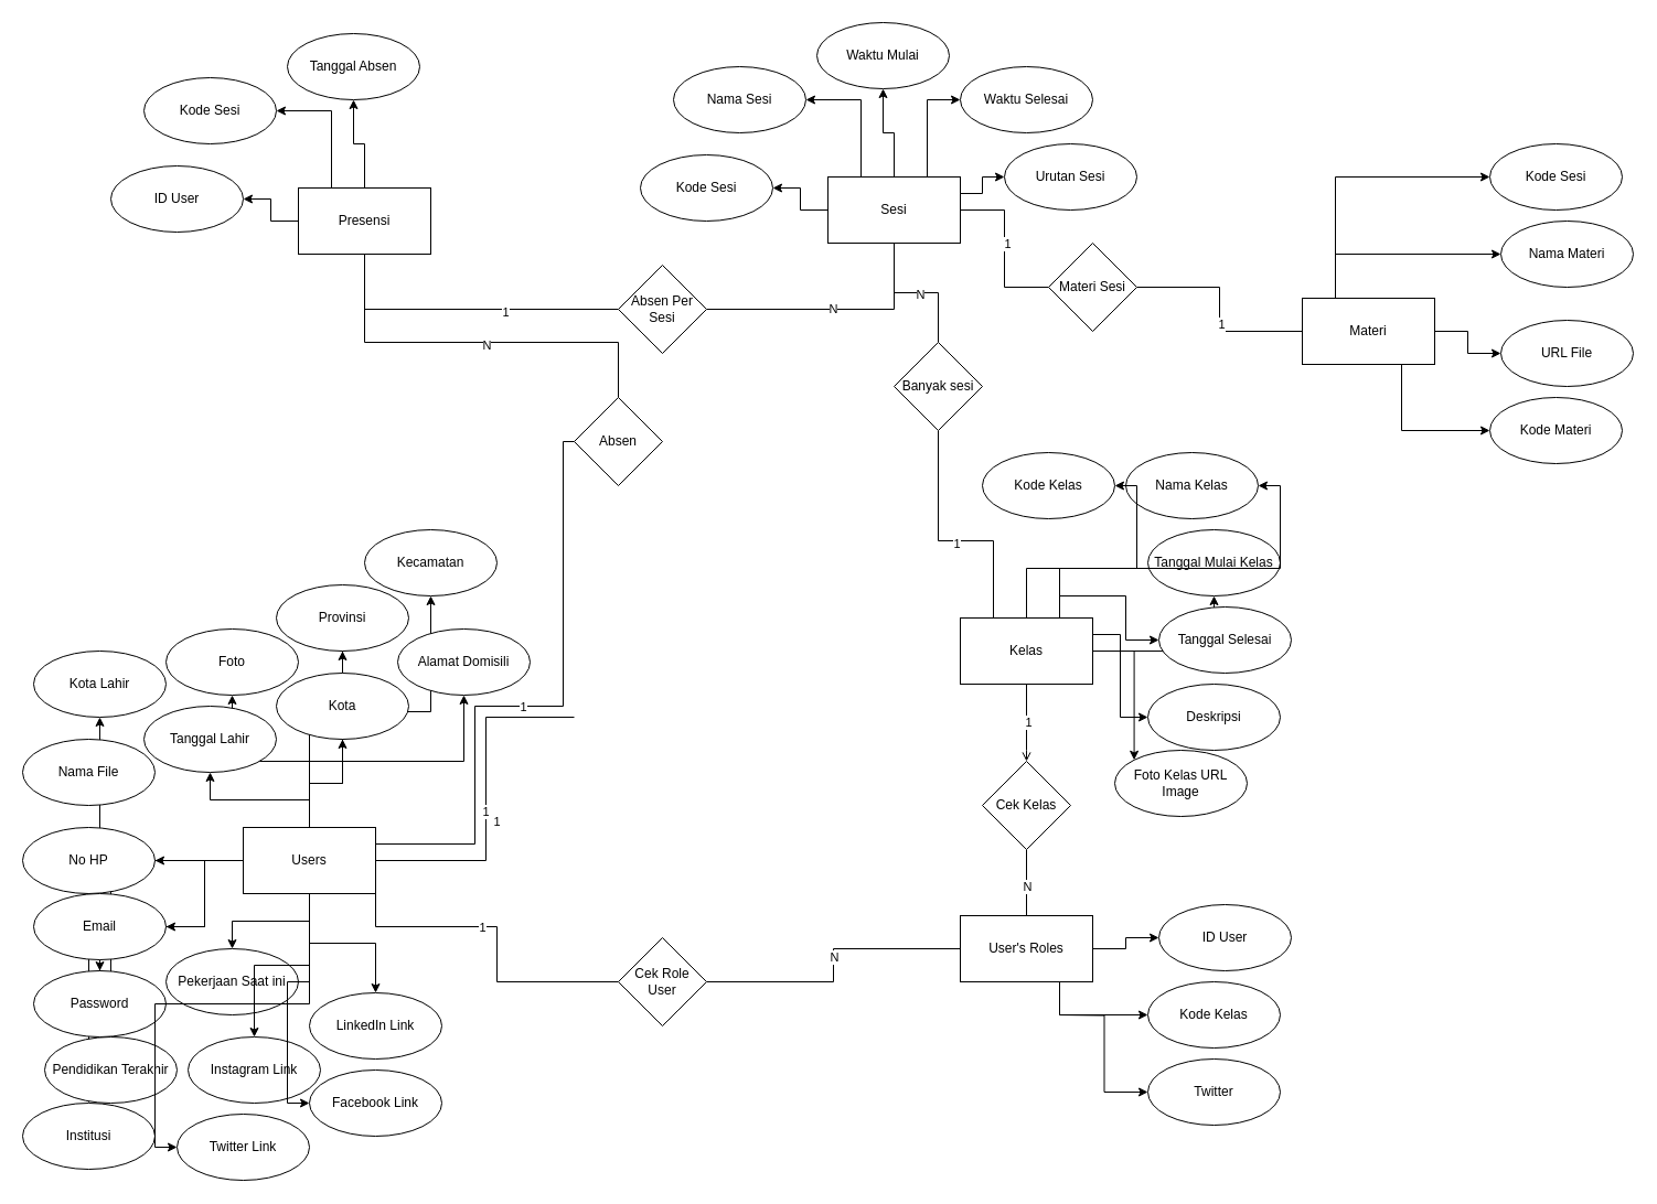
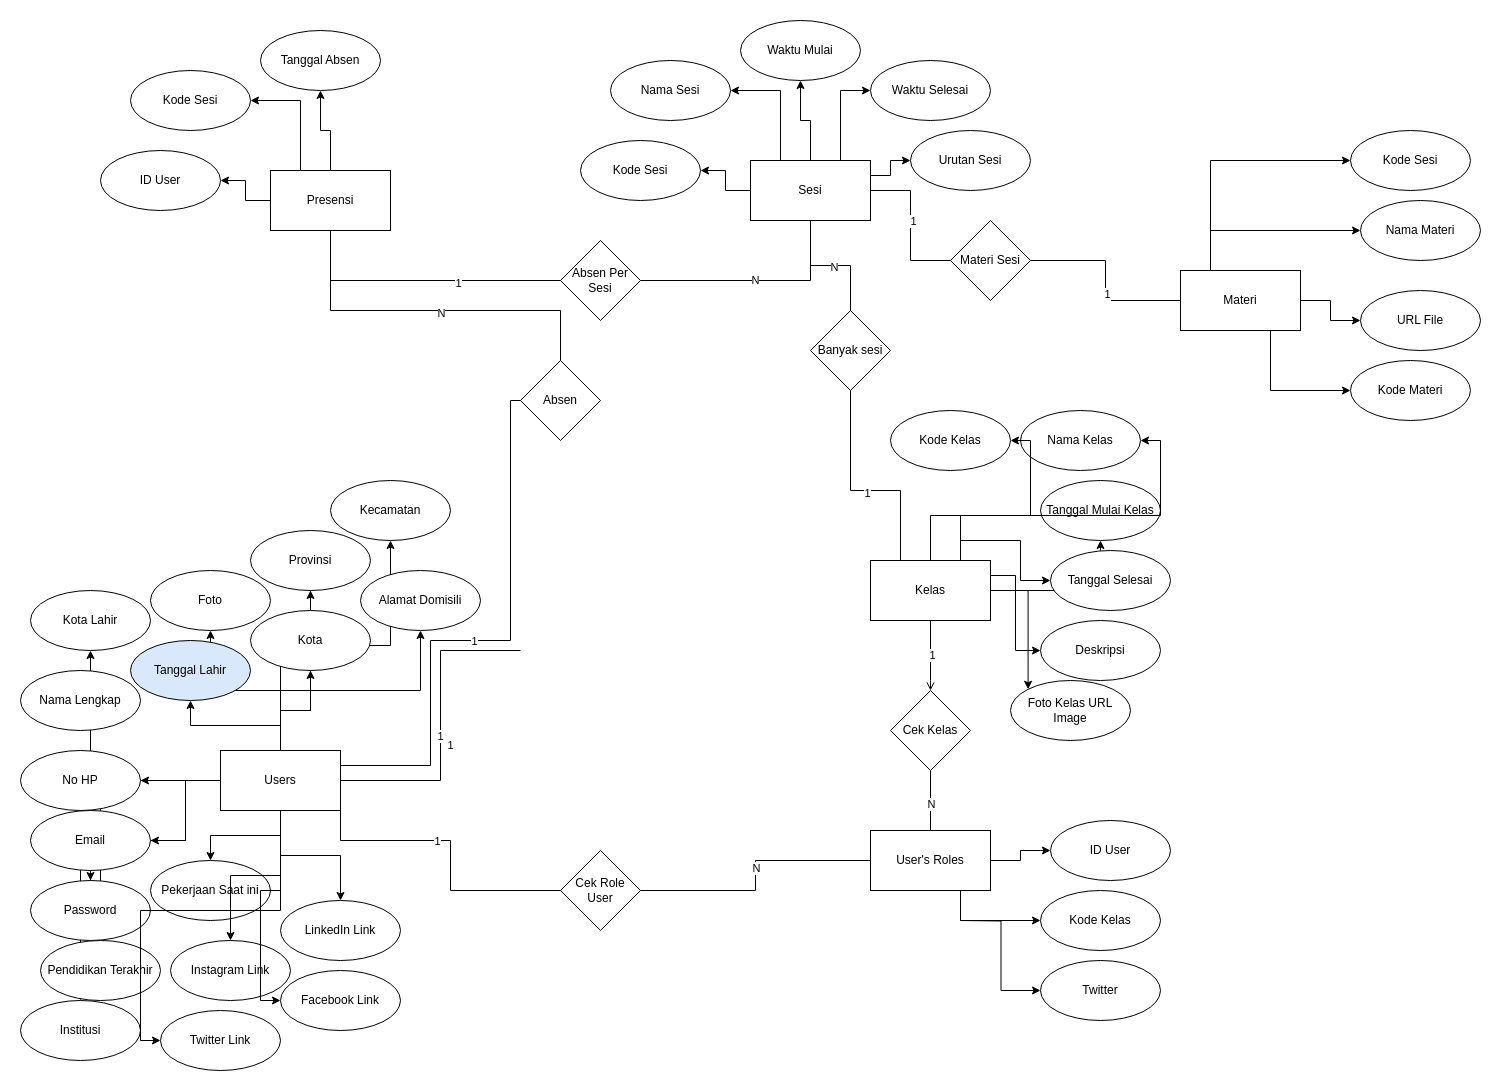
- <mxCell id="18" value="Tanggal Lahir" style="ellipse;whiteSpace=wrap;html=1;" parent="1" vertex="1"><mxGeometry x="130" y="640" width="120" height="60" as="geometry" /></mxCell>
+ <mxCell id="18" value="Tanggal Lahir" style="ellipse;whiteSpace=wrap;html=1;fillColor=#dae8fc;" parent="1" vertex="1"><mxGeometry x="130" y="640" width="120" height="60" as="geometry" /></mxCell>
- <mxCell id="16" value="Nama File" style="ellipse;whiteSpace=wrap;html=1;" parent="1" vertex="1"><mxGeometry x="20" y="670" width="120" height="60" as="geometry" /></mxCell>
+ <mxCell id="16" value="Nama Lengkap" style="ellipse;whiteSpace=wrap;html=1;" parent="1" vertex="1"><mxGeometry x="20" y="670" width="120" height="60" as="geometry" /></mxCell>
